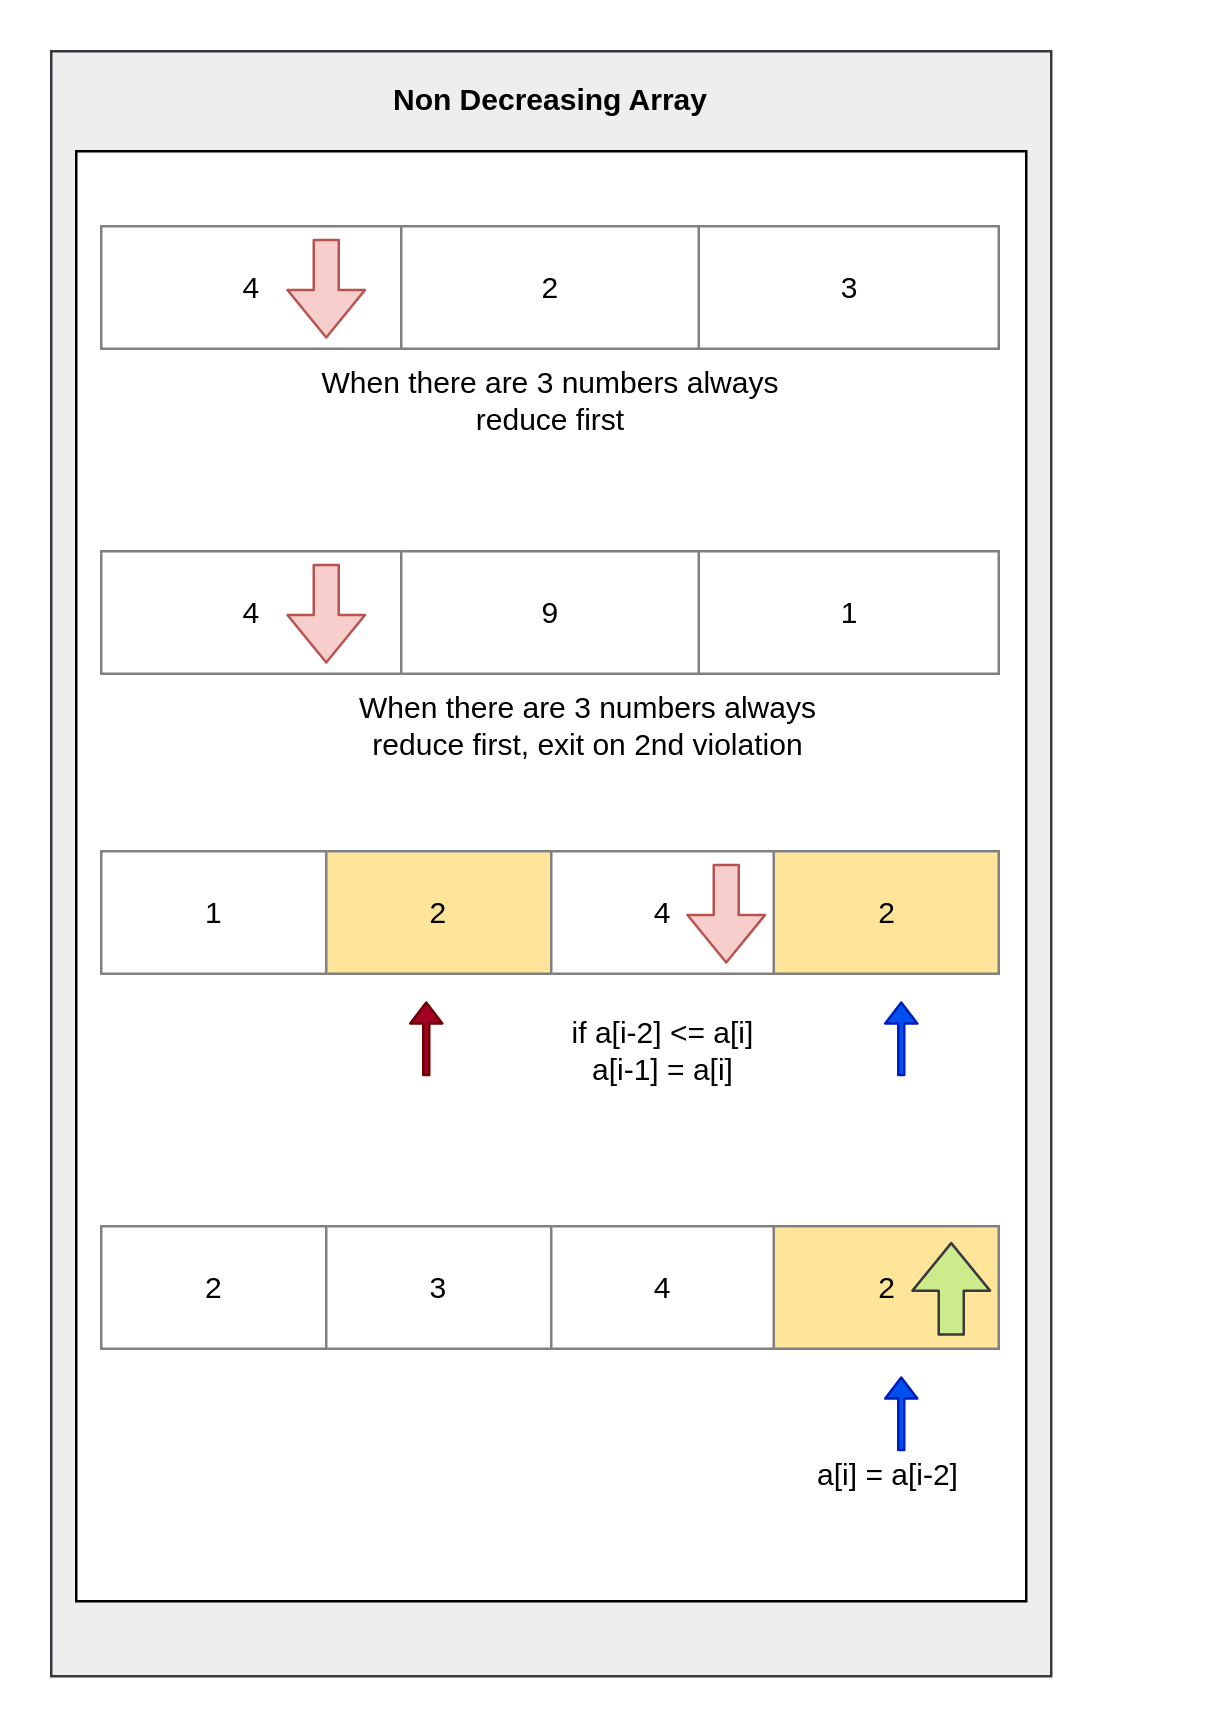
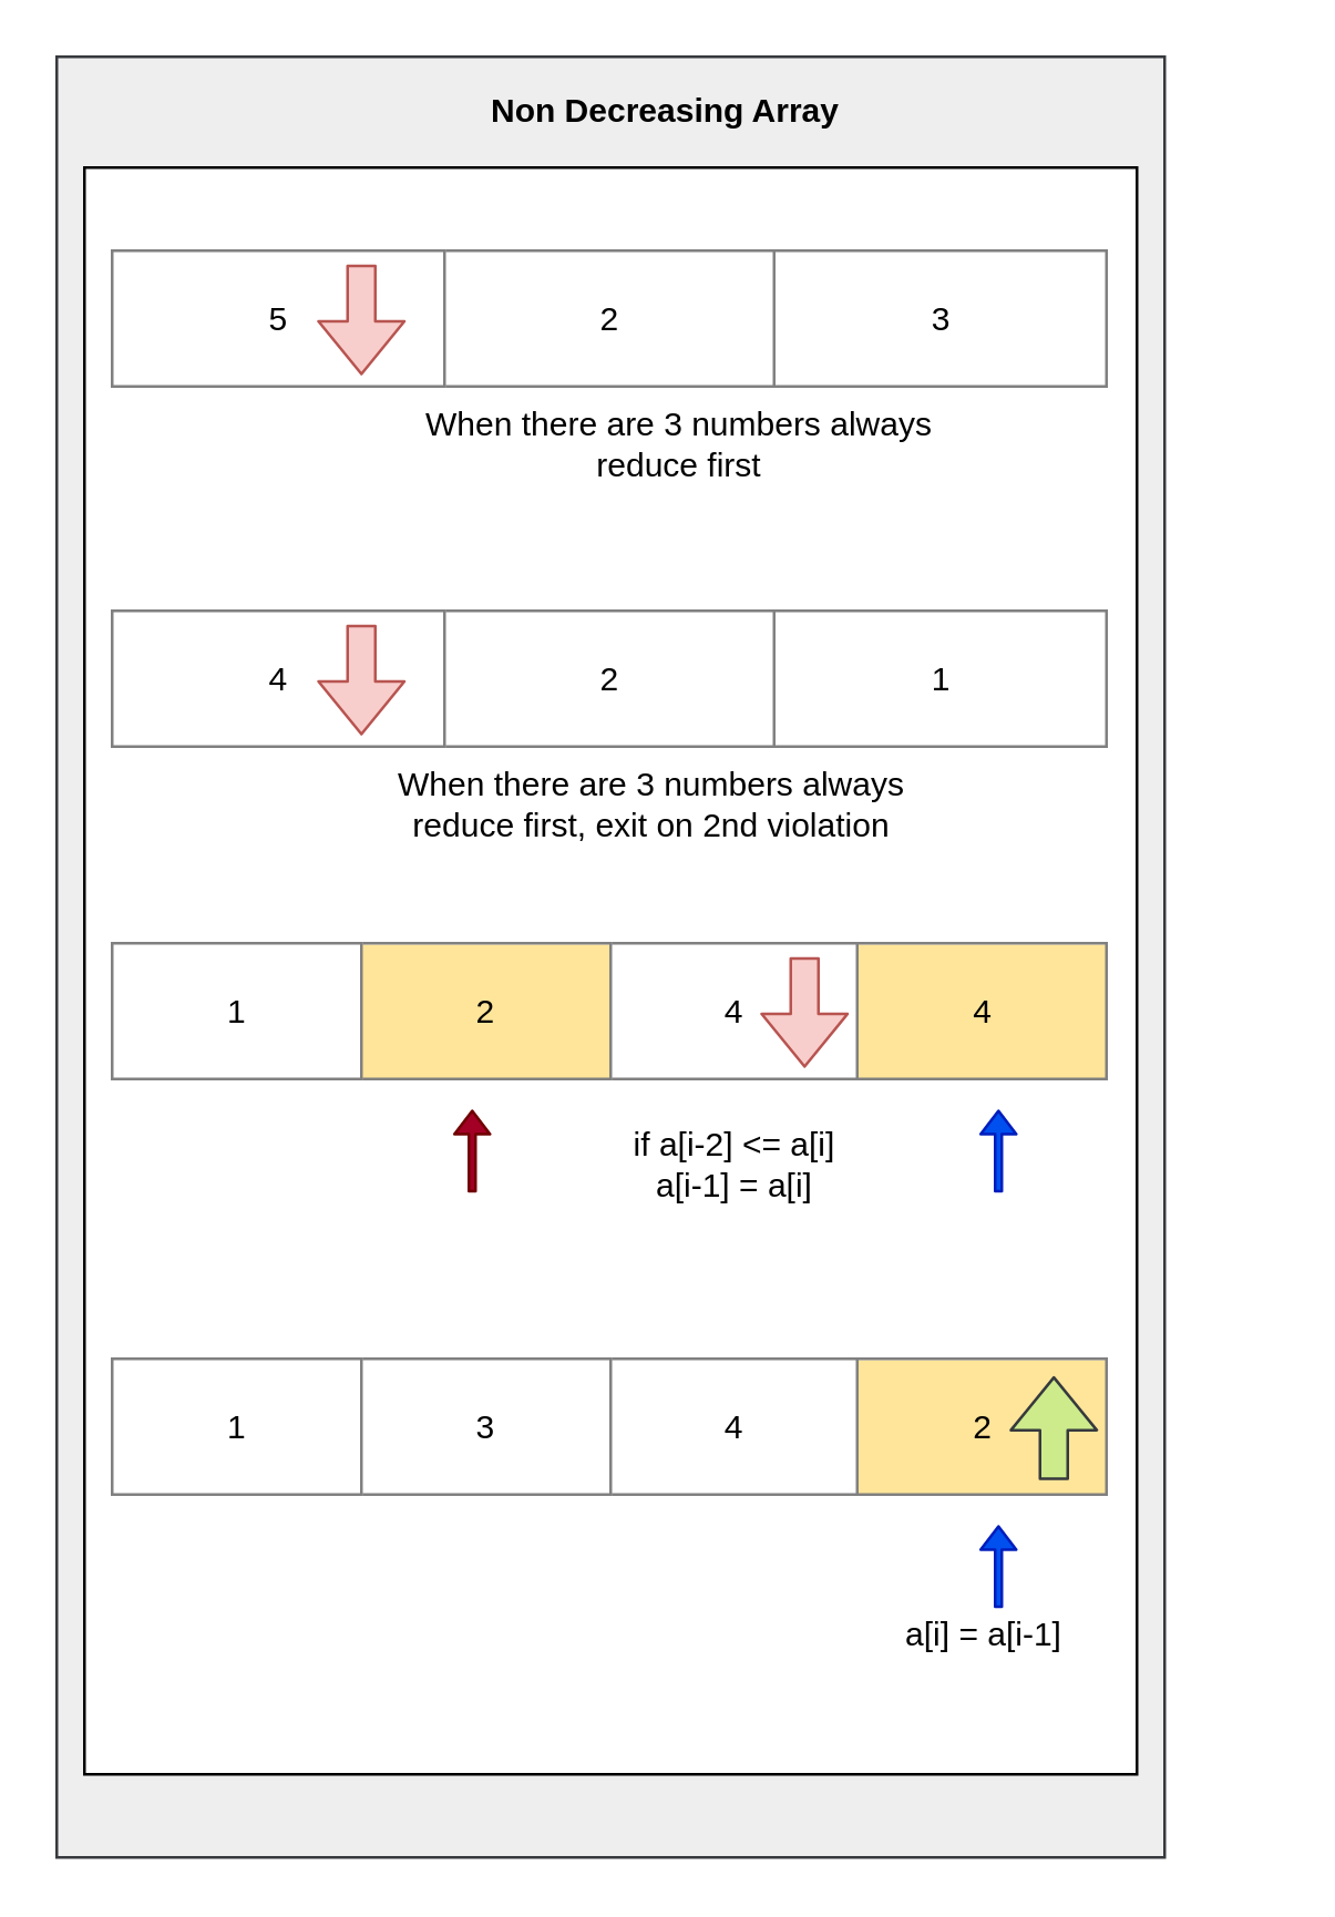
- <mxCell id="19" value="Non Decreasing Array" style="text;html=1;strokeColor=none;fillColor=none;align=center;verticalAlign=middle;whiteSpace=wrap;rounded=0;fontStyle=1" vertex="1" parent="1"><mxGeometry x="155" y="30" width="130" height="20" as="geometry" /></mxCell>
+ <mxCell id="19" value="Non Decreasing Array" style="text;html=1;strokeColor=none;fillColor=none;align=center;verticalAlign=middle;whiteSpace=wrap;rounded=0;fontStyle=1" vertex="1" parent="1"><mxGeometry x="175" y="30" width="130" height="20" as="geometry" /></mxCell>
- <mxCell id="4" value="&lt;table border=&quot;1&quot; width=&quot;100%&quot; style=&quot;width: 100% ; height: 100% ; border-collapse: collapse&quot;&gt;&lt;tbody&gt;&lt;tr&gt;&lt;td align=&quot;center&quot;&gt;4&lt;/td&gt;&lt;td align=&quot;center&quot;&gt;2&lt;/td&gt;&lt;td style=&quot;text-align: center&quot;&gt;3&lt;/td&gt;&lt;/tr&gt;&lt;/tbody&gt;&lt;/table&gt;" style="text;html=1;strokeColor=none;fillColor=none;overflow=fill;" parent="1" vertex="1"><mxGeometry x="40" y="90" width="360" height="50" as="geometry" /></mxCell>
+ <mxCell id="4" value="&lt;table border=&quot;1&quot; width=&quot;100%&quot; style=&quot;width: 100% ; height: 100% ; border-collapse: collapse&quot;&gt;&lt;tbody&gt;&lt;tr&gt;&lt;td align=&quot;center&quot;&gt;5&lt;/td&gt;&lt;td align=&quot;center&quot;&gt;2&lt;/td&gt;&lt;td style=&quot;text-align: center&quot;&gt;3&lt;/td&gt;&lt;/tr&gt;&lt;/tbody&gt;&lt;/table&gt;" style="text;html=1;strokeColor=none;fillColor=none;overflow=fill;" parent="1" vertex="1"><mxGeometry x="40" y="90" width="360" height="50" as="geometry" /></mxCell>
- <mxCell id="6" value="When there are 3 numbers always reduce first" style="text;html=1;strokeColor=none;fillColor=none;align=center;verticalAlign=middle;whiteSpace=wrap;rounded=0;" vertex="1" parent="1"><mxGeometry x="115" y="150" width="210" height="20" as="geometry" /></mxCell>
+ <mxCell id="6" value="When there are 3 numbers always reduce first" style="text;html=1;strokeColor=none;fillColor=none;align=center;verticalAlign=middle;whiteSpace=wrap;rounded=0;" vertex="1" parent="1"><mxGeometry x="140" y="150" width="210" height="20" as="geometry" /></mxCell>
- <mxCell id="7" value="&lt;table border=&quot;1&quot; width=&quot;100%&quot; style=&quot;width: 100% ; height: 100% ; border-collapse: collapse&quot;&gt;&lt;tbody&gt;&lt;tr&gt;&lt;td align=&quot;center&quot;&gt;4&lt;/td&gt;&lt;td align=&quot;center&quot;&gt;9&lt;/td&gt;&lt;td style=&quot;text-align: center&quot;&gt;1&lt;/td&gt;&lt;/tr&gt;&lt;/tbody&gt;&lt;/table&gt;" style="text;html=1;strokeColor=none;fillColor=none;overflow=fill;" vertex="1" parent="1"><mxGeometry x="40" y="220" width="360" height="50" as="geometry" /></mxCell>
+ <mxCell id="7" value="&lt;table border=&quot;1&quot; width=&quot;100%&quot; style=&quot;width: 100% ; height: 100% ; border-collapse: collapse&quot;&gt;&lt;tbody&gt;&lt;tr&gt;&lt;td align=&quot;center&quot;&gt;4&lt;/td&gt;&lt;td align=&quot;center&quot;&gt;2&lt;/td&gt;&lt;td style=&quot;text-align: center&quot;&gt;1&lt;/td&gt;&lt;/tr&gt;&lt;/tbody&gt;&lt;/table&gt;" style="text;html=1;strokeColor=none;fillColor=none;overflow=fill;" vertex="1" parent="1"><mxGeometry x="40" y="220" width="360" height="50" as="geometry" /></mxCell>
- <mxCell id="10" value="&lt;table border=&quot;1&quot; width=&quot;100%&quot; style=&quot;width: 100% ; height: 100% ; border-collapse: collapse&quot;&gt;&lt;tbody&gt;&lt;tr&gt;&lt;td align=&quot;center&quot;&gt;1&lt;/td&gt;&lt;td align=&quot;center&quot; style=&quot;background-color: rgb(255 , 229 , 153)&quot;&gt;2&lt;/td&gt;&lt;td style=&quot;text-align: center&quot;&gt;4&lt;/td&gt;&lt;td style=&quot;text-align: center ; background-color: rgb(255 , 229 , 153)&quot;&gt;2&lt;/td&gt;&lt;/tr&gt;&lt;/tbody&gt;&lt;/table&gt;" style="text;html=1;strokeColor=none;fillColor=none;overflow=fill;" vertex="1" parent="1"><mxGeometry x="40" y="340" width="360" height="50" as="geometry" /></mxCell>
+ <mxCell id="10" value="&lt;table border=&quot;1&quot; width=&quot;100%&quot; style=&quot;width: 100% ; height: 100% ; border-collapse: collapse&quot;&gt;&lt;tbody&gt;&lt;tr&gt;&lt;td align=&quot;center&quot;&gt;1&lt;/td&gt;&lt;td align=&quot;center&quot; style=&quot;background-color: rgb(255 , 229 , 153)&quot;&gt;2&lt;/td&gt;&lt;td style=&quot;text-align: center&quot;&gt;4&lt;/td&gt;&lt;td style=&quot;text-align: center ; background-color: rgb(255 , 229 , 153)&quot;&gt;4&lt;/td&gt;&lt;/tr&gt;&lt;/tbody&gt;&lt;/table&gt;" style="text;html=1;strokeColor=none;fillColor=none;overflow=fill;" vertex="1" parent="1"><mxGeometry x="40" y="340" width="360" height="50" as="geometry" /></mxCell>
- <mxCell id="13" value="&lt;table border=&quot;1&quot; width=&quot;100%&quot; style=&quot;width: 100% ; height: 100% ; border-collapse: collapse&quot;&gt;&lt;tbody&gt;&lt;tr&gt;&lt;td align=&quot;center&quot;&gt;2&lt;/td&gt;&lt;td align=&quot;center&quot;&gt;3&lt;/td&gt;&lt;td style=&quot;text-align: center&quot;&gt;4&lt;/td&gt;&lt;td style=&quot;text-align: center ; background-color: rgb(255 , 229 , 153)&quot;&gt;2&lt;/td&gt;&lt;/tr&gt;&lt;/tbody&gt;&lt;/table&gt;" style="text;html=1;strokeColor=none;fillColor=none;overflow=fill;" vertex="1" parent="1"><mxGeometry x="40" y="490" width="360" height="50" as="geometry" /></mxCell>
+ <mxCell id="13" value="&lt;table border=&quot;1&quot; width=&quot;100%&quot; style=&quot;width: 100% ; height: 100% ; border-collapse: collapse&quot;&gt;&lt;tbody&gt;&lt;tr&gt;&lt;td align=&quot;center&quot;&gt;1&lt;/td&gt;&lt;td align=&quot;center&quot;&gt;3&lt;/td&gt;&lt;td style=&quot;text-align: center&quot;&gt;4&lt;/td&gt;&lt;td style=&quot;text-align: center ; background-color: rgb(255 , 229 , 153)&quot;&gt;2&lt;/td&gt;&lt;/tr&gt;&lt;/tbody&gt;&lt;/table&gt;" style="text;html=1;strokeColor=none;fillColor=none;overflow=fill;" vertex="1" parent="1"><mxGeometry x="40" y="490" width="360" height="50" as="geometry" /></mxCell>
- <mxCell id="18" value="a[i] = a[i-2]" style="text;html=1;strokeColor=none;fillColor=none;align=center;verticalAlign=middle;whiteSpace=wrap;rounded=0;" vertex="1" parent="1"><mxGeometry x="250" y="580" width="210" height="20" as="geometry" /></mxCell>
+ <mxCell id="18" value="a[i] = a[i-1]" style="text;html=1;strokeColor=none;fillColor=none;align=center;verticalAlign=middle;whiteSpace=wrap;rounded=0;" vertex="1" parent="1"><mxGeometry x="250" y="580" width="210" height="20" as="geometry" /></mxCell>
